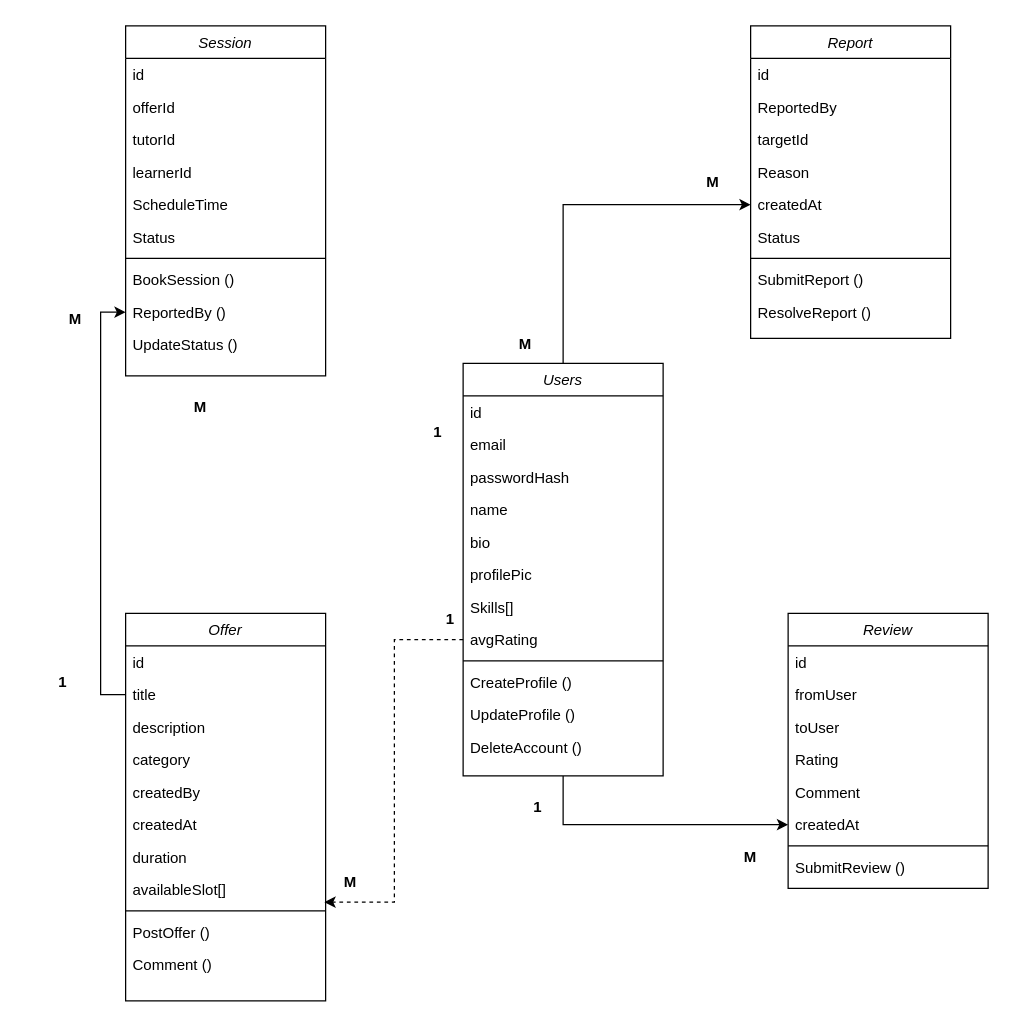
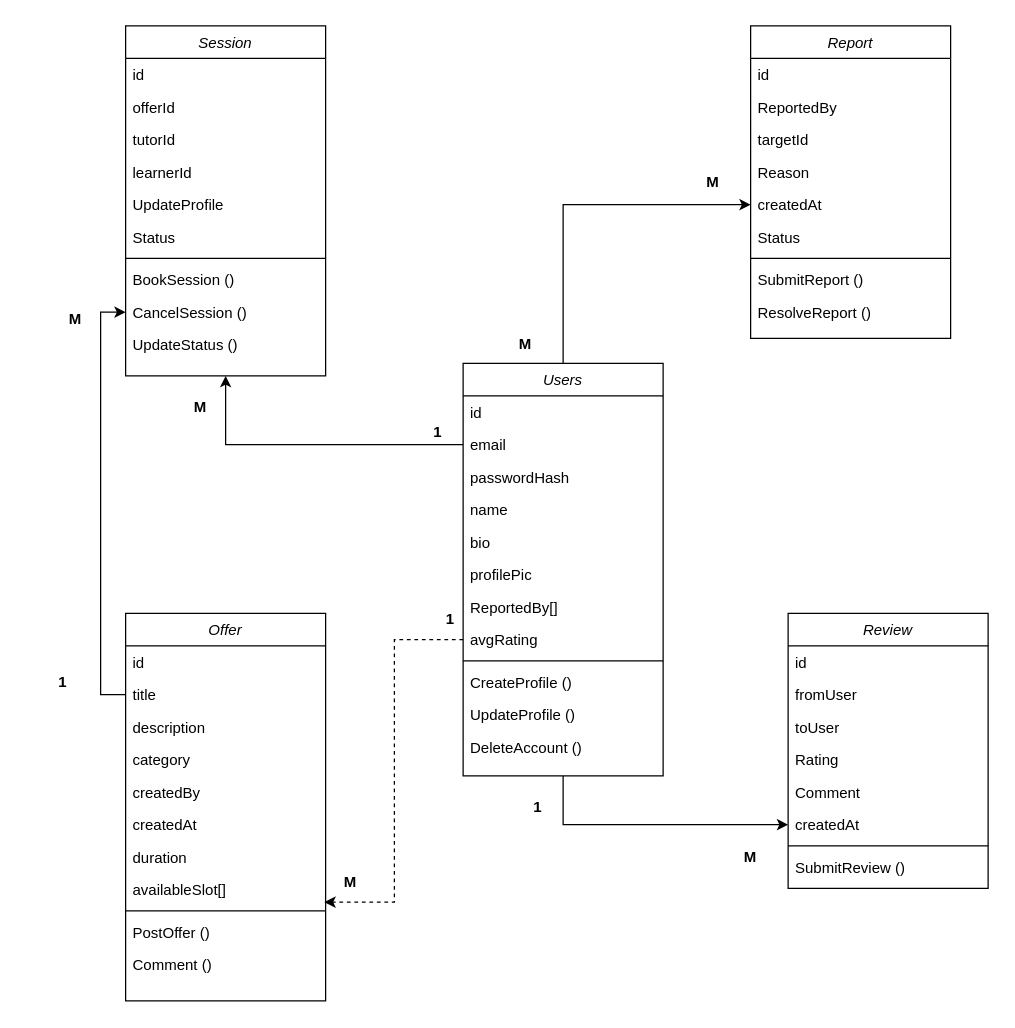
- <mxCell id="34" value="ScheduleTime" style="text;align=left;verticalAlign=top;spacingLeft=4;spacingRight=4;overflow=hidden;rotatable=0;points=[[0,0.5],[1,0.5]];portConstraint=eastwest;rounded=0;shadow=0;html=0;" vertex="1" parent="29"><mxGeometry y="130" width="160" height="26" as="geometry" /></mxCell>
+ <mxCell id="34" value="UpdateProfile" style="text;align=left;verticalAlign=top;spacingLeft=4;spacingRight=4;overflow=hidden;rotatable=0;points=[[0,0.5],[1,0.5]];portConstraint=eastwest;rounded=0;shadow=0;html=0;" vertex="1" parent="29"><mxGeometry y="130" width="160" height="26" as="geometry" /></mxCell>
- <mxCell id="38" value="ReportedBy ()" style="text;align=left;verticalAlign=top;spacingLeft=4;spacingRight=4;overflow=hidden;rotatable=0;points=[[0,0.5],[1,0.5]];portConstraint=eastwest;" vertex="1" parent="29"><mxGeometry y="216" width="160" height="26" as="geometry" /></mxCell>
+ <mxCell id="38" value="CancelSession ()" style="text;align=left;verticalAlign=top;spacingLeft=4;spacingRight=4;overflow=hidden;rotatable=0;points=[[0,0.5],[1,0.5]];portConstraint=eastwest;" vertex="1" parent="29"><mxGeometry y="216" width="160" height="26" as="geometry" /></mxCell>
+ <mxCell id="62" style="edgeStyle=orthogonalEdgeStyle;rounded=0;orthogonalLoop=1;jettySize=auto;html=1;exitX=0;exitY=0.5;exitDx=0;exitDy=0;entryX=0.5;entryY=1;entryDx=0;entryDy=0;" edge="1" parent="1" source="6" target="29"><mxGeometry relative="1" as="geometry" /></mxCell>
- <mxCell id="11" value="Skills[]" style="text;align=left;verticalAlign=top;spacingLeft=4;spacingRight=4;overflow=hidden;rotatable=0;points=[[0,0.5],[1,0.5]];portConstraint=eastwest;rounded=0;shadow=0;html=0;" vertex="1" parent="4"><mxGeometry y="182" width="160" height="26" as="geometry" /></mxCell>
+ <mxCell id="11" value="ReportedBy[]" style="text;align=left;verticalAlign=top;spacingLeft=4;spacingRight=4;overflow=hidden;rotatable=0;points=[[0,0.5],[1,0.5]];portConstraint=eastwest;rounded=0;shadow=0;html=0;" vertex="1" parent="4"><mxGeometry y="182" width="160" height="26" as="geometry" /></mxCell>
